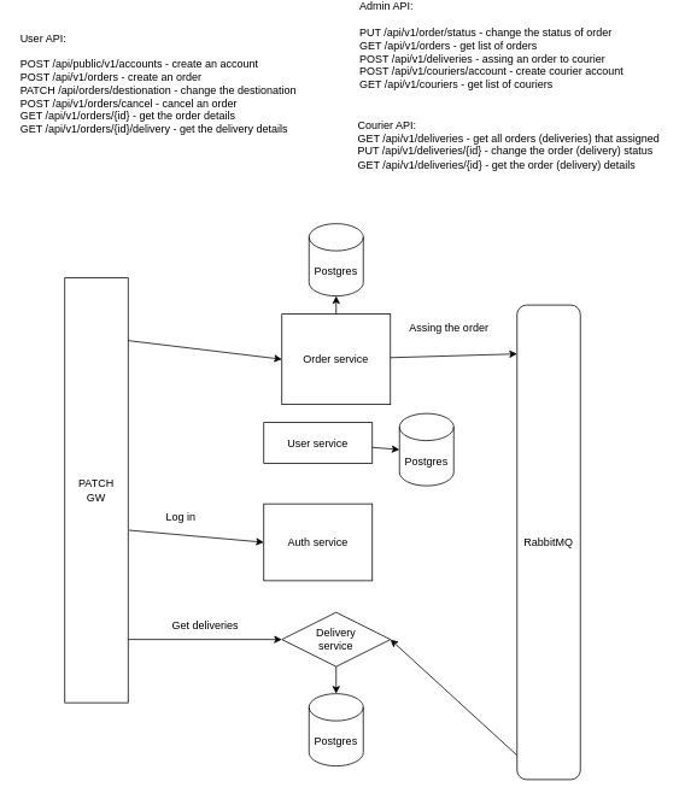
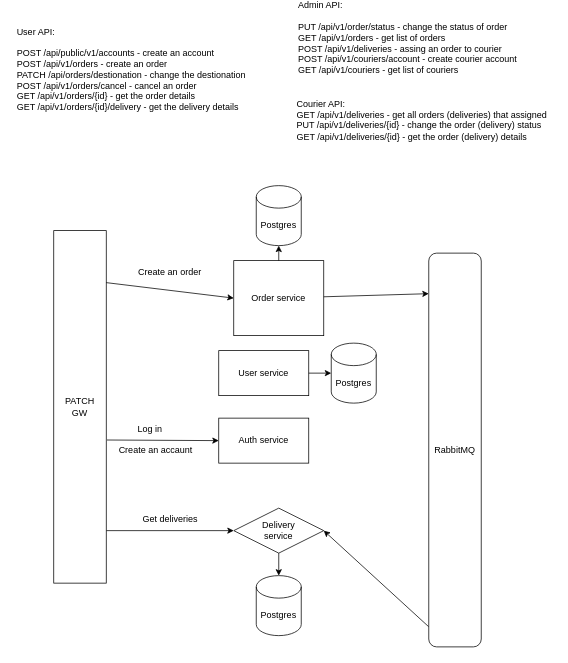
+ <mxCell id="16" value="Create an order" style="text;html=1;strokeColor=none;fillColor=none;align=center;verticalAlign=middle;whiteSpace=wrap;rounded=0;" parent="1" vertex="1"><mxGeometry x="171" y="340" width="110" height="30" as="geometry" /></mxCell>
- <mxCell id="17" value="Assing the order" style="text;html=1;strokeColor=none;fillColor=none;align=center;verticalAlign=middle;whiteSpace=wrap;rounded=0;" parent="1" vertex="1"><mxGeometry x="441" y="340" width="110" height="30" as="geometry" /></mxCell>
- <mxCell id="8" value="User service" style="rounded=0;whiteSpace=wrap;html=1;" parent="1" vertex="1"><mxGeometry x="291" y="460" width="120" height="45" as="geometry" /></mxCell>
+ <mxCell id="8" value="User service" style="rounded=0;whiteSpace=wrap;html=1;" parent="1" vertex="1"><mxGeometry x="291" y="460" width="120" height="60" as="geometry" /></mxCell>
- <mxCell id="25" value="Auth service" style="rounded=0;whiteSpace=wrap;html=1;" parent="1" vertex="1"><mxGeometry x="291" y="550" width="120" height="85" as="geometry" /></mxCell>
+ <mxCell id="25" value="Auth service" style="rounded=0;whiteSpace=wrap;html=1;" parent="1" vertex="1"><mxGeometry x="291" y="550" width="120" height="60" as="geometry" /></mxCell>
+ <mxCell id="12" value="&lt;div style=&quot;&quot;&gt;&lt;span style=&quot;background-color: initial;&quot;&gt;Create an accaunt&lt;/span&gt;&lt;/div&gt;&lt;div style=&quot;&quot;&gt;&lt;span style=&quot;background-color: initial;&quot;&gt;&lt;br&gt;&lt;/span&gt;&lt;/div&gt;" style="text;html=1;strokeColor=none;fillColor=none;align=left;verticalAlign=middle;whiteSpace=wrap;rounded=0;" parent="1" vertex="1"><mxGeometry x="156" y="590" width="110" height="20" as="geometry" /></mxCell>
